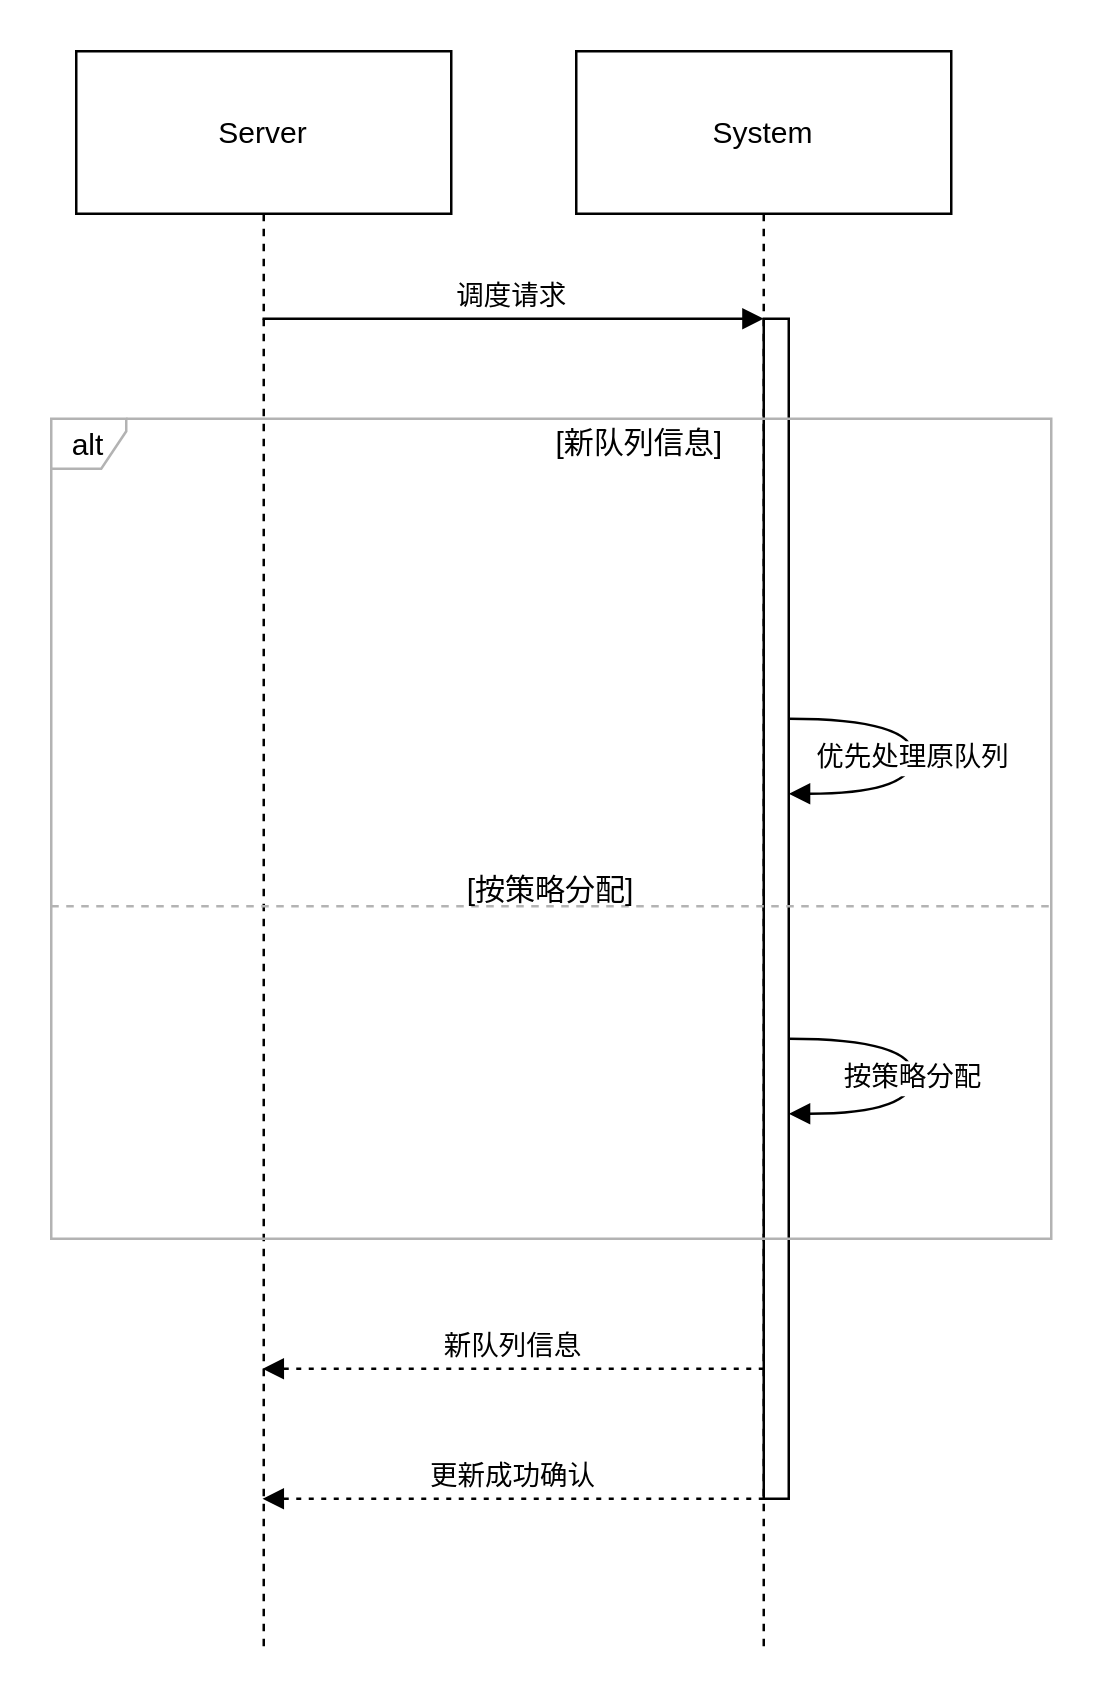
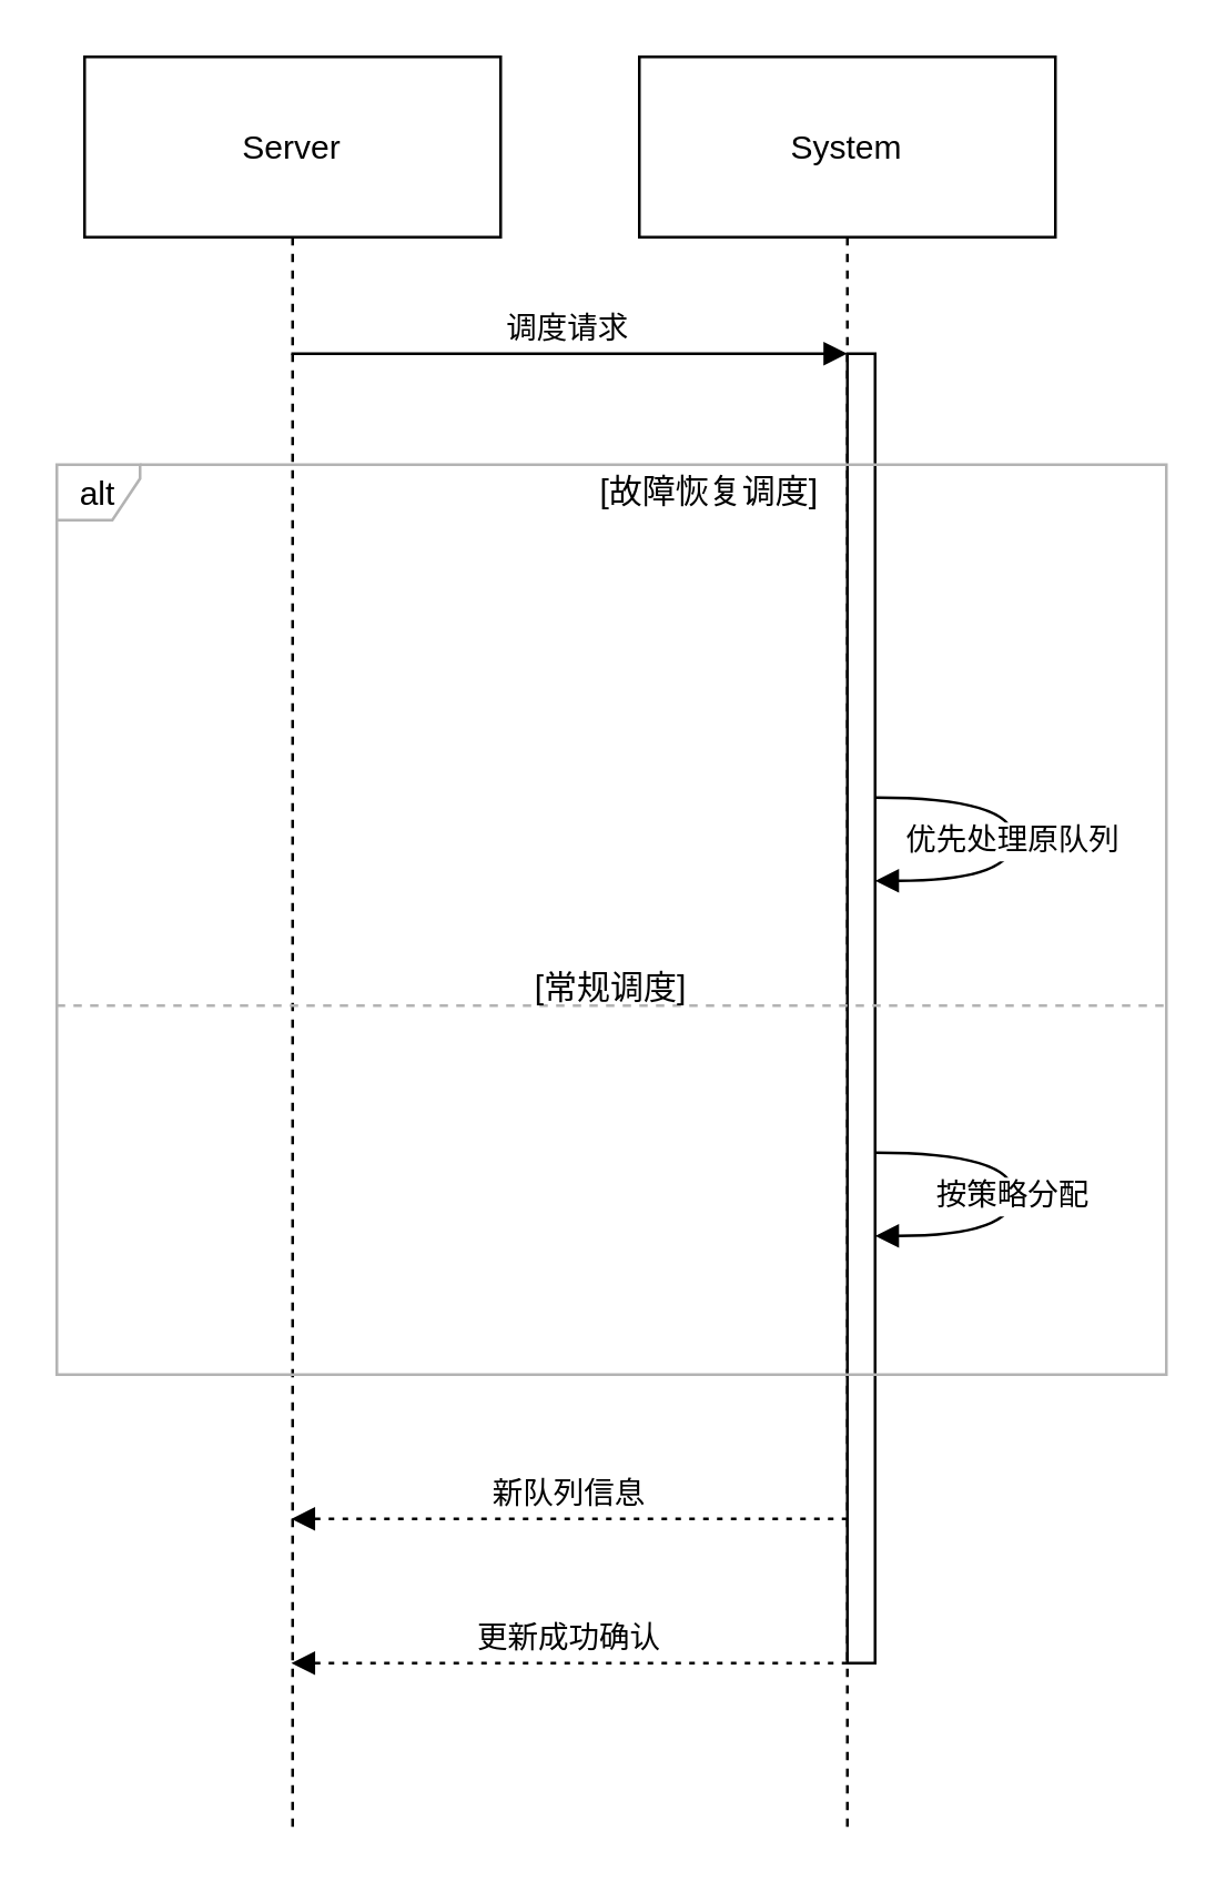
- <mxCell id="6" value="[新队列信息]" style="text;strokeColor=none;fillColor=none;align=center;verticalAlign=middle;whiteSpace=wrap;" vertex="1" parent="5"><mxGeometry x="70.588" width="329.412" height="20" as="geometry" /></mxCell>
+ <mxCell id="6" value="[故障恢复调度]" style="text;strokeColor=none;fillColor=none;align=center;verticalAlign=middle;whiteSpace=wrap;" vertex="1" parent="5"><mxGeometry x="70.588" width="329.412" height="20" as="geometry" /></mxCell>
- <mxCell id="7" value="[按策略分配]" style="shape=line;dashed=1;whiteSpace=wrap;verticalAlign=top;labelPosition=center;verticalLabelPosition=middle;align=center;strokeColor=#B3B3B3;" vertex="1" parent="5"><mxGeometry y="175" width="400" height="40" as="geometry" /></mxCell>
+ <mxCell id="7" value="[常规调度]" style="shape=line;dashed=1;whiteSpace=wrap;verticalAlign=top;labelPosition=center;verticalLabelPosition=middle;align=center;strokeColor=#B3B3B3;" vertex="1" parent="5"><mxGeometry y="175" width="400" height="40" as="geometry" /></mxCell>
